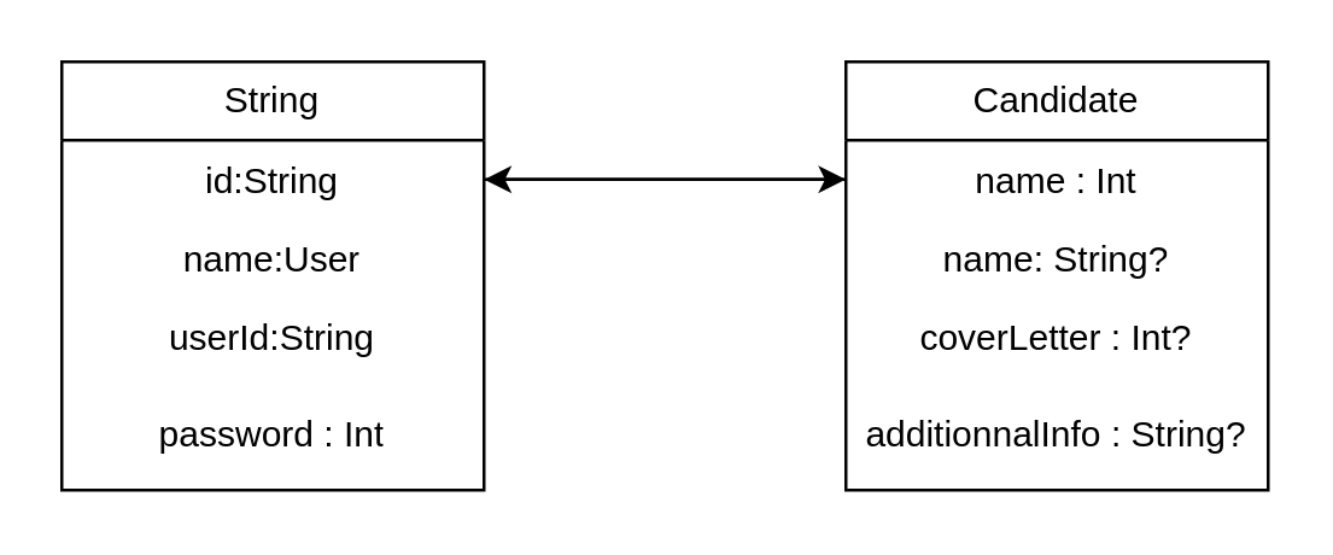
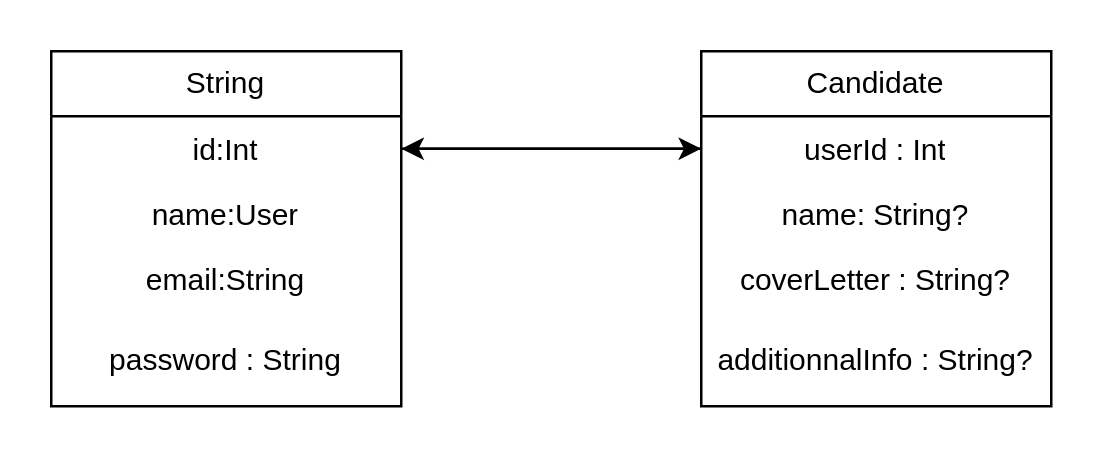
- <mxCell id="3" value="id:String" style="text;strokeColor=none;fillColor=none;align=center;verticalAlign=top;spacingLeft=4;spacingRight=4;overflow=hidden;rotatable=0;points=[[0,0.5],[1,0.5]];portConstraint=eastwest;whiteSpace=wrap;html=1;" vertex="1" parent="2"><mxGeometry y="26" width="140" height="26" as="geometry" /></mxCell>
+ <mxCell id="3" value="id:Int" style="text;strokeColor=none;fillColor=none;align=center;verticalAlign=top;spacingLeft=4;spacingRight=4;overflow=hidden;rotatable=0;points=[[0,0.5],[1,0.5]];portConstraint=eastwest;whiteSpace=wrap;html=1;" vertex="1" parent="2"><mxGeometry y="26" width="140" height="26" as="geometry" /></mxCell>
- <mxCell id="8" value="name : Int" style="text;strokeColor=none;fillColor=none;align=center;verticalAlign=top;spacingLeft=4;spacingRight=4;overflow=hidden;rotatable=0;points=[[0,0.5],[1,0.5]];portConstraint=eastwest;whiteSpace=wrap;html=1;" vertex="1" parent="7"><mxGeometry y="26" width="140" height="26" as="geometry" /></mxCell>
+ <mxCell id="8" value="userId : Int" style="text;strokeColor=none;fillColor=none;align=center;verticalAlign=top;spacingLeft=4;spacingRight=4;overflow=hidden;rotatable=0;points=[[0,0.5],[1,0.5]];portConstraint=eastwest;whiteSpace=wrap;html=1;" vertex="1" parent="7"><mxGeometry y="26" width="140" height="26" as="geometry" /></mxCell>
- <mxCell id="5" value="userId:String" style="text;strokeColor=none;fillColor=none;align=center;verticalAlign=top;spacingLeft=4;spacingRight=4;overflow=hidden;rotatable=0;points=[[0,0.5],[1,0.5]];portConstraint=eastwest;whiteSpace=wrap;html=1;" vertex="1" parent="2"><mxGeometry y="78" width="140" height="32" as="geometry" /></mxCell>
+ <mxCell id="5" value="email:String" style="text;strokeColor=none;fillColor=none;align=center;verticalAlign=top;spacingLeft=4;spacingRight=4;overflow=hidden;rotatable=0;points=[[0,0.5],[1,0.5]];portConstraint=eastwest;whiteSpace=wrap;html=1;" vertex="1" parent="2"><mxGeometry y="78" width="140" height="32" as="geometry" /></mxCell>
- <mxCell id="10" value="coverLetter : Int?" style="text;strokeColor=none;fillColor=none;align=center;verticalAlign=top;spacingLeft=4;spacingRight=4;overflow=hidden;rotatable=0;points=[[0,0.5],[1,0.5]];portConstraint=eastwest;whiteSpace=wrap;html=1;" vertex="1" parent="7"><mxGeometry y="78" width="140" height="32" as="geometry" /></mxCell>
+ <mxCell id="10" value="coverLetter : String?" style="text;strokeColor=none;fillColor=none;align=center;verticalAlign=top;spacingLeft=4;spacingRight=4;overflow=hidden;rotatable=0;points=[[0,0.5],[1,0.5]];portConstraint=eastwest;whiteSpace=wrap;html=1;" vertex="1" parent="7"><mxGeometry y="78" width="140" height="32" as="geometry" /></mxCell>
- <mxCell id="6" value="password : Int" style="text;strokeColor=none;fillColor=none;align=center;verticalAlign=top;spacingLeft=4;spacingRight=4;overflow=hidden;rotatable=0;points=[[0,0.5],[1,0.5]];portConstraint=eastwest;whiteSpace=wrap;html=1;" vertex="1" parent="2"><mxGeometry y="110" width="140" height="32" as="geometry" /></mxCell>
+ <mxCell id="6" value="password : String" style="text;strokeColor=none;fillColor=none;align=center;verticalAlign=top;spacingLeft=4;spacingRight=4;overflow=hidden;rotatable=0;points=[[0,0.5],[1,0.5]];portConstraint=eastwest;whiteSpace=wrap;html=1;" vertex="1" parent="2"><mxGeometry y="110" width="140" height="32" as="geometry" /></mxCell>
